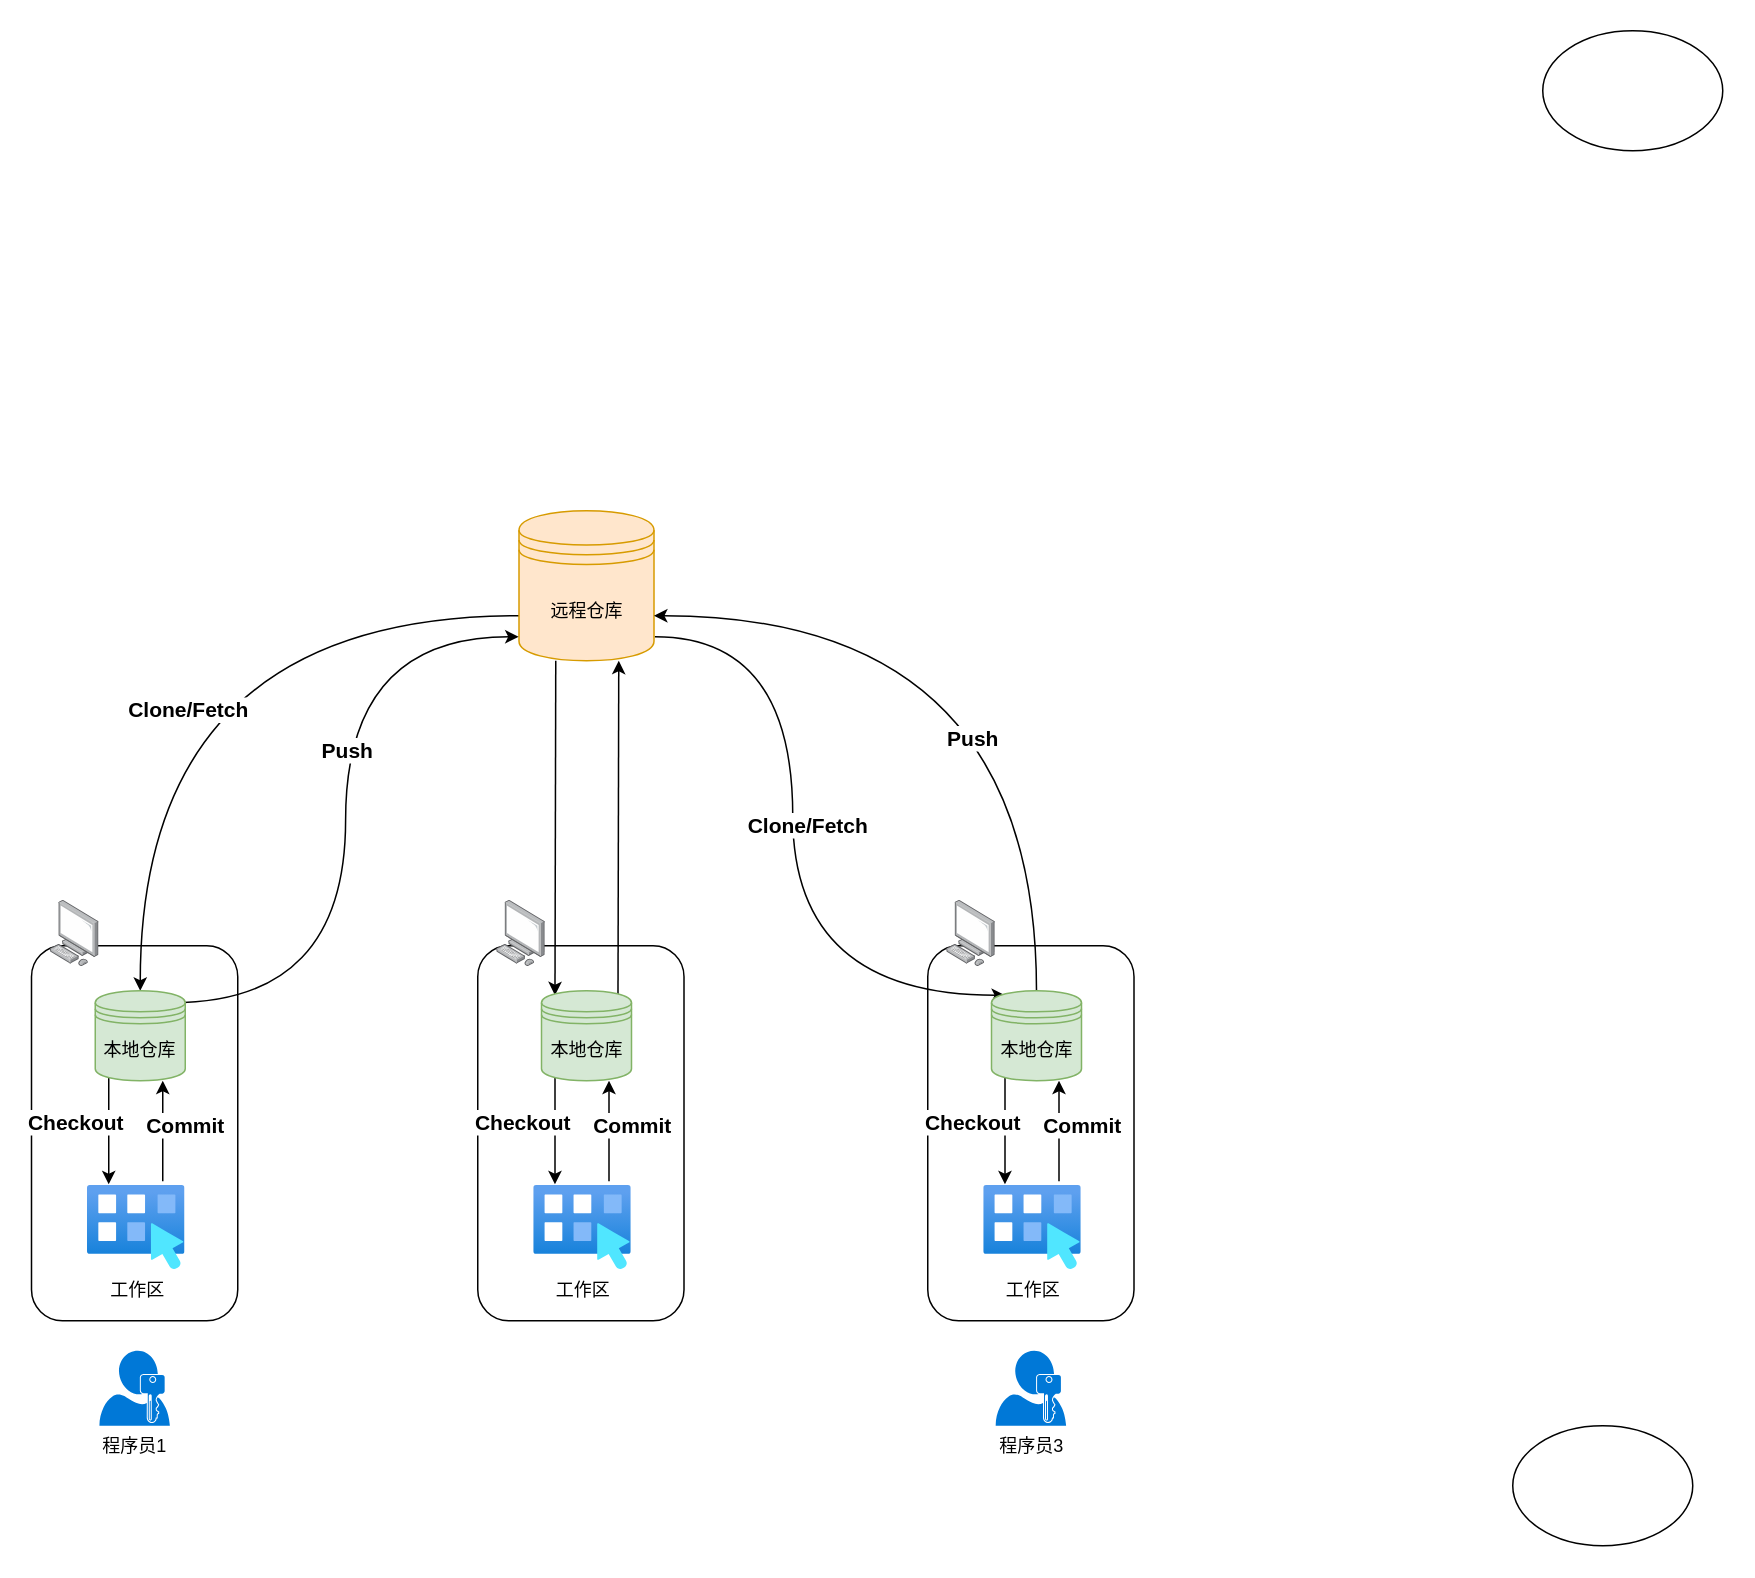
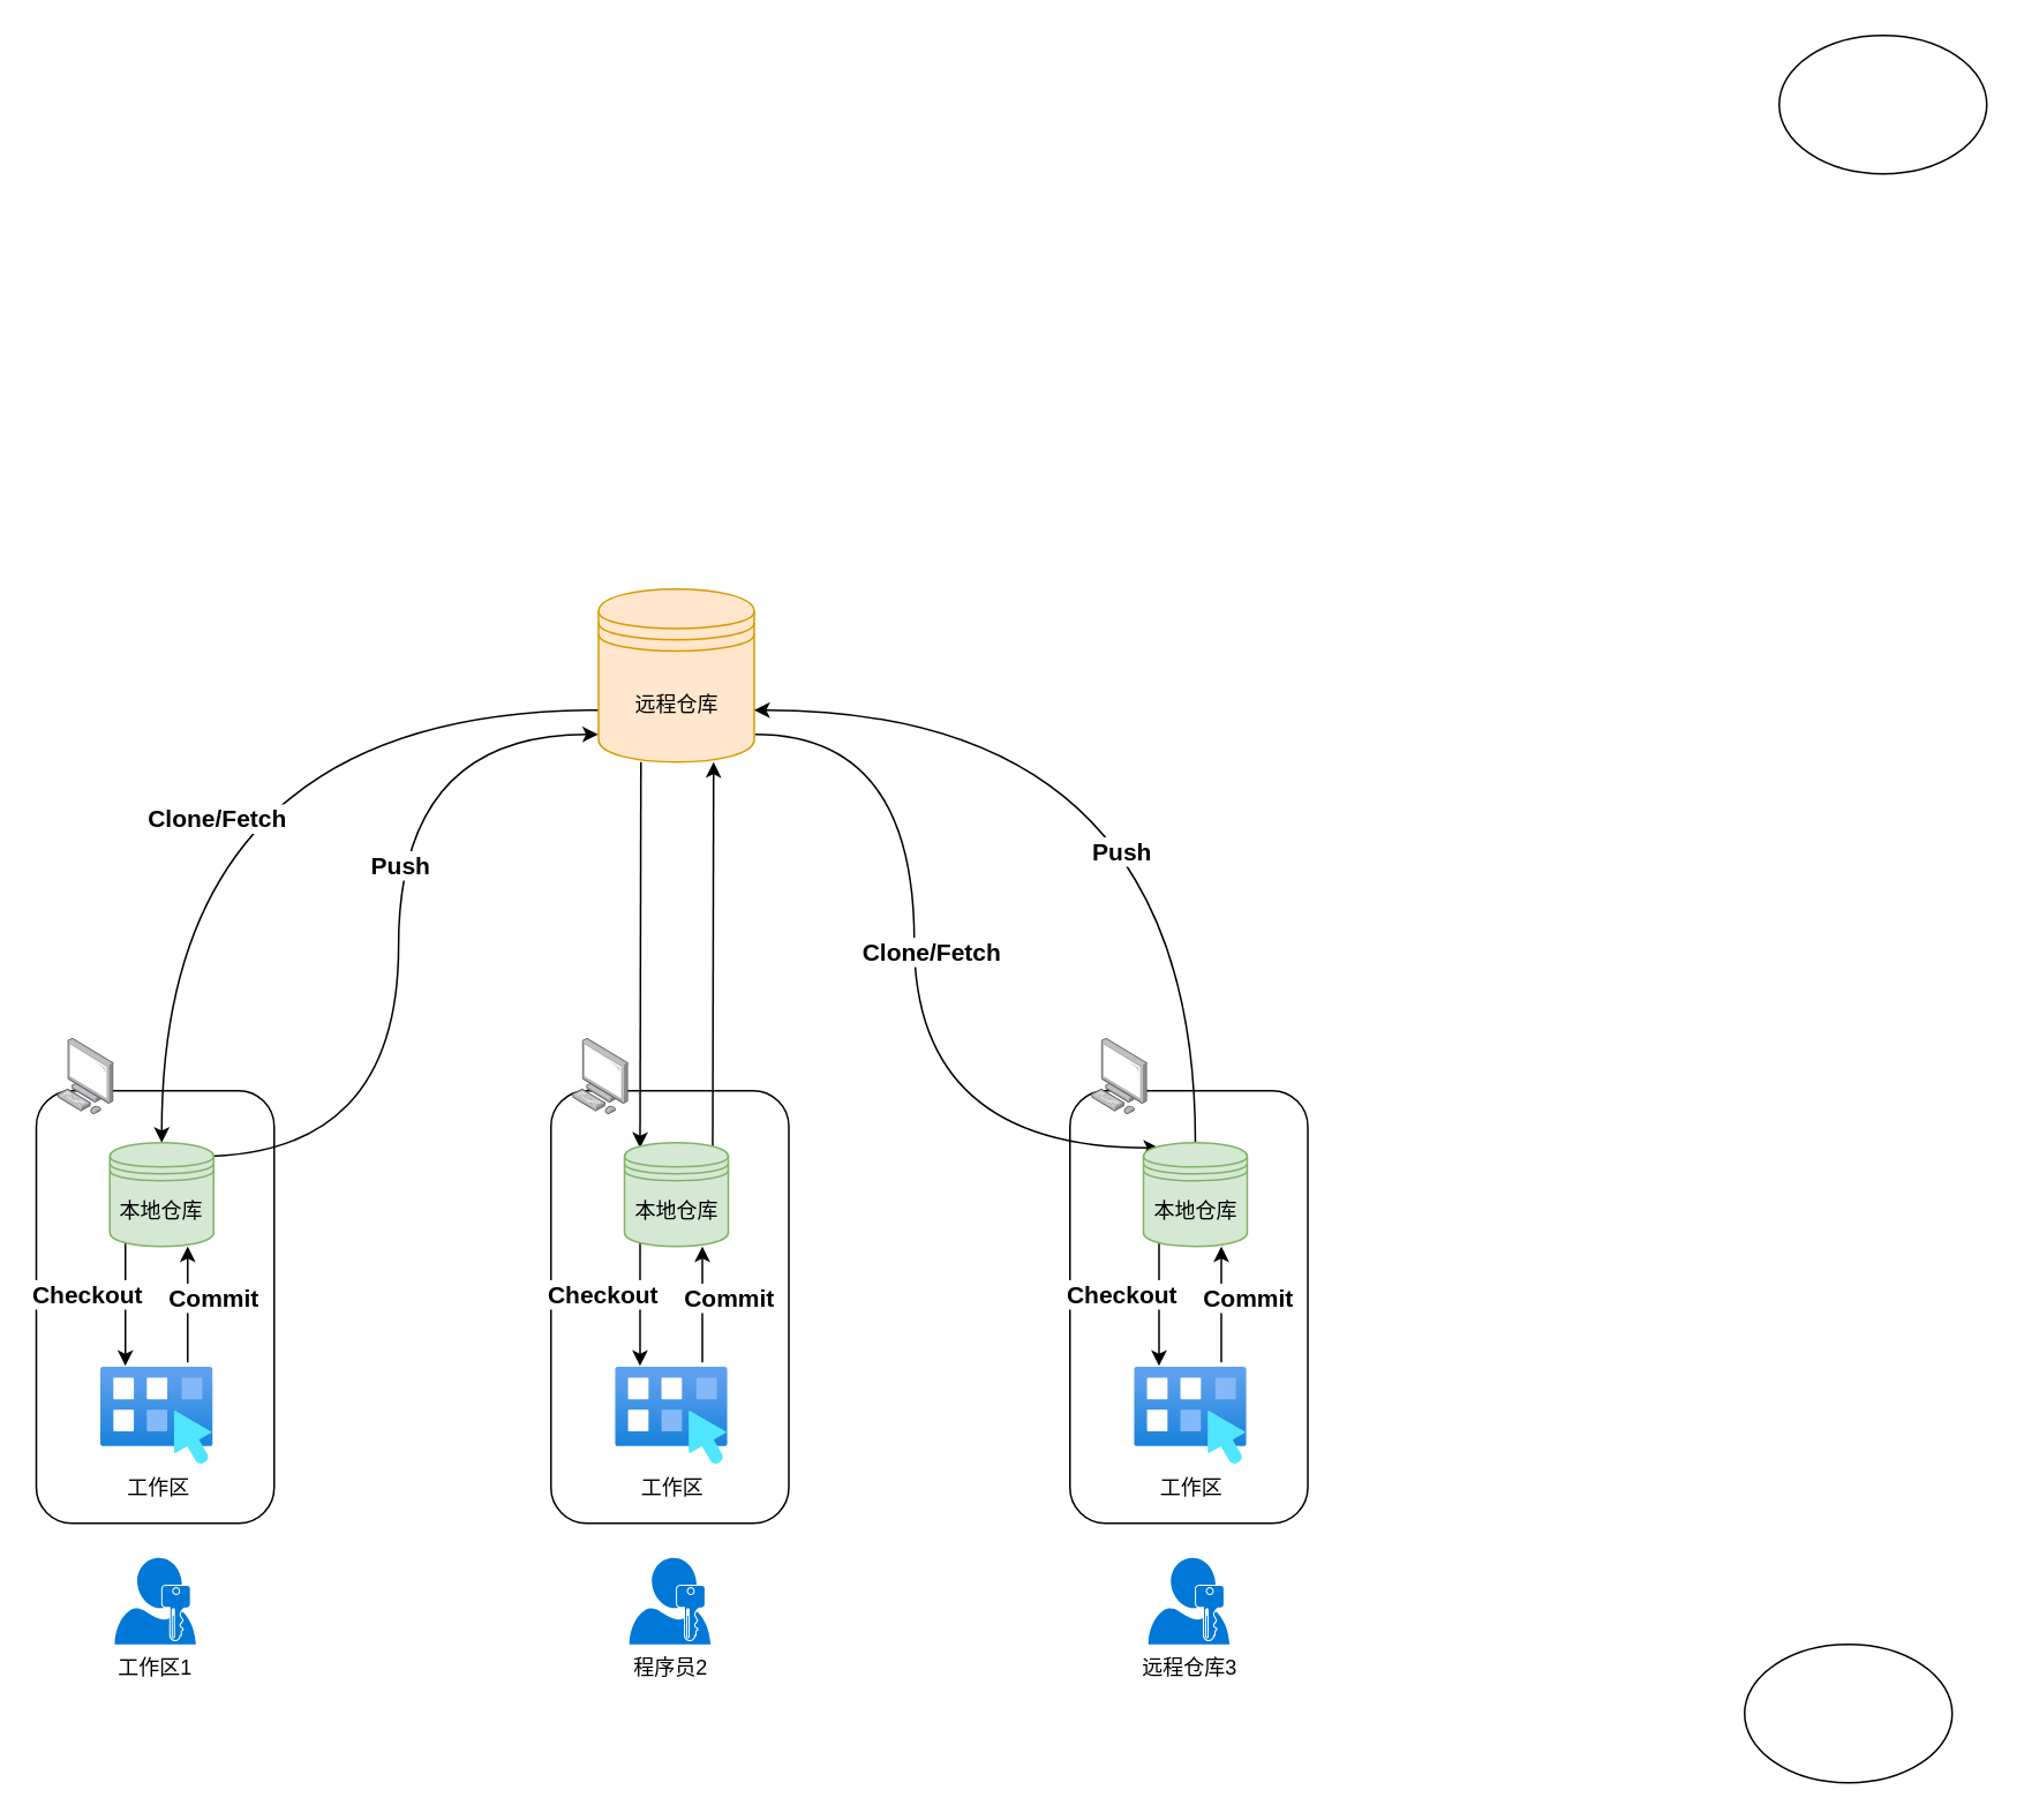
+ <mxCell id="25" value="程序员2" style="sketch=0;aspect=fixed;pointerEvents=1;shadow=0;dashed=0;html=1;strokeColor=none;labelPosition=center;verticalLabelPosition=bottom;verticalAlign=top;align=center;shape=mxgraph.mscae.enterprise.user_permissions;fillColor=#0078D7;" vertex="1" parent="1"><mxGeometry x="363.25" y="900" width="47" height="50" as="geometry" /></mxCell>
- <mxCell id="16" value="程序员1" style="sketch=0;aspect=fixed;pointerEvents=1;shadow=0;dashed=0;html=1;strokeColor=none;labelPosition=center;verticalLabelPosition=bottom;verticalAlign=top;align=center;shape=mxgraph.mscae.enterprise.user_permissions;fillColor=#0078D7;" vertex="1" parent="1"><mxGeometry x="65.75" y="900" width="47" height="50" as="geometry" /></mxCell>
+ <mxCell id="16" value="工作区1" style="sketch=0;aspect=fixed;pointerEvents=1;shadow=0;dashed=0;html=1;strokeColor=none;labelPosition=center;verticalLabelPosition=bottom;verticalAlign=top;align=center;shape=mxgraph.mscae.enterprise.user_permissions;fillColor=#0078D7;" vertex="1" parent="1"><mxGeometry x="65.75" y="900" width="47" height="50" as="geometry" /></mxCell>
- <mxCell id="35" value="程序员3" style="sketch=0;aspect=fixed;pointerEvents=1;shadow=0;dashed=0;html=1;strokeColor=none;labelPosition=center;verticalLabelPosition=bottom;verticalAlign=top;align=center;shape=mxgraph.mscae.enterprise.user_permissions;fillColor=#0078D7;" vertex="1" parent="1"><mxGeometry x="663.25" y="900" width="47" height="50" as="geometry" /></mxCell>
+ <mxCell id="35" value="远程仓库3" style="sketch=0;aspect=fixed;pointerEvents=1;shadow=0;dashed=0;html=1;strokeColor=none;labelPosition=center;verticalLabelPosition=bottom;verticalAlign=top;align=center;shape=mxgraph.mscae.enterprise.user_permissions;fillColor=#0078D7;" vertex="1" parent="1"><mxGeometry x="663.25" y="900" width="47" height="50" as="geometry" /></mxCell>
